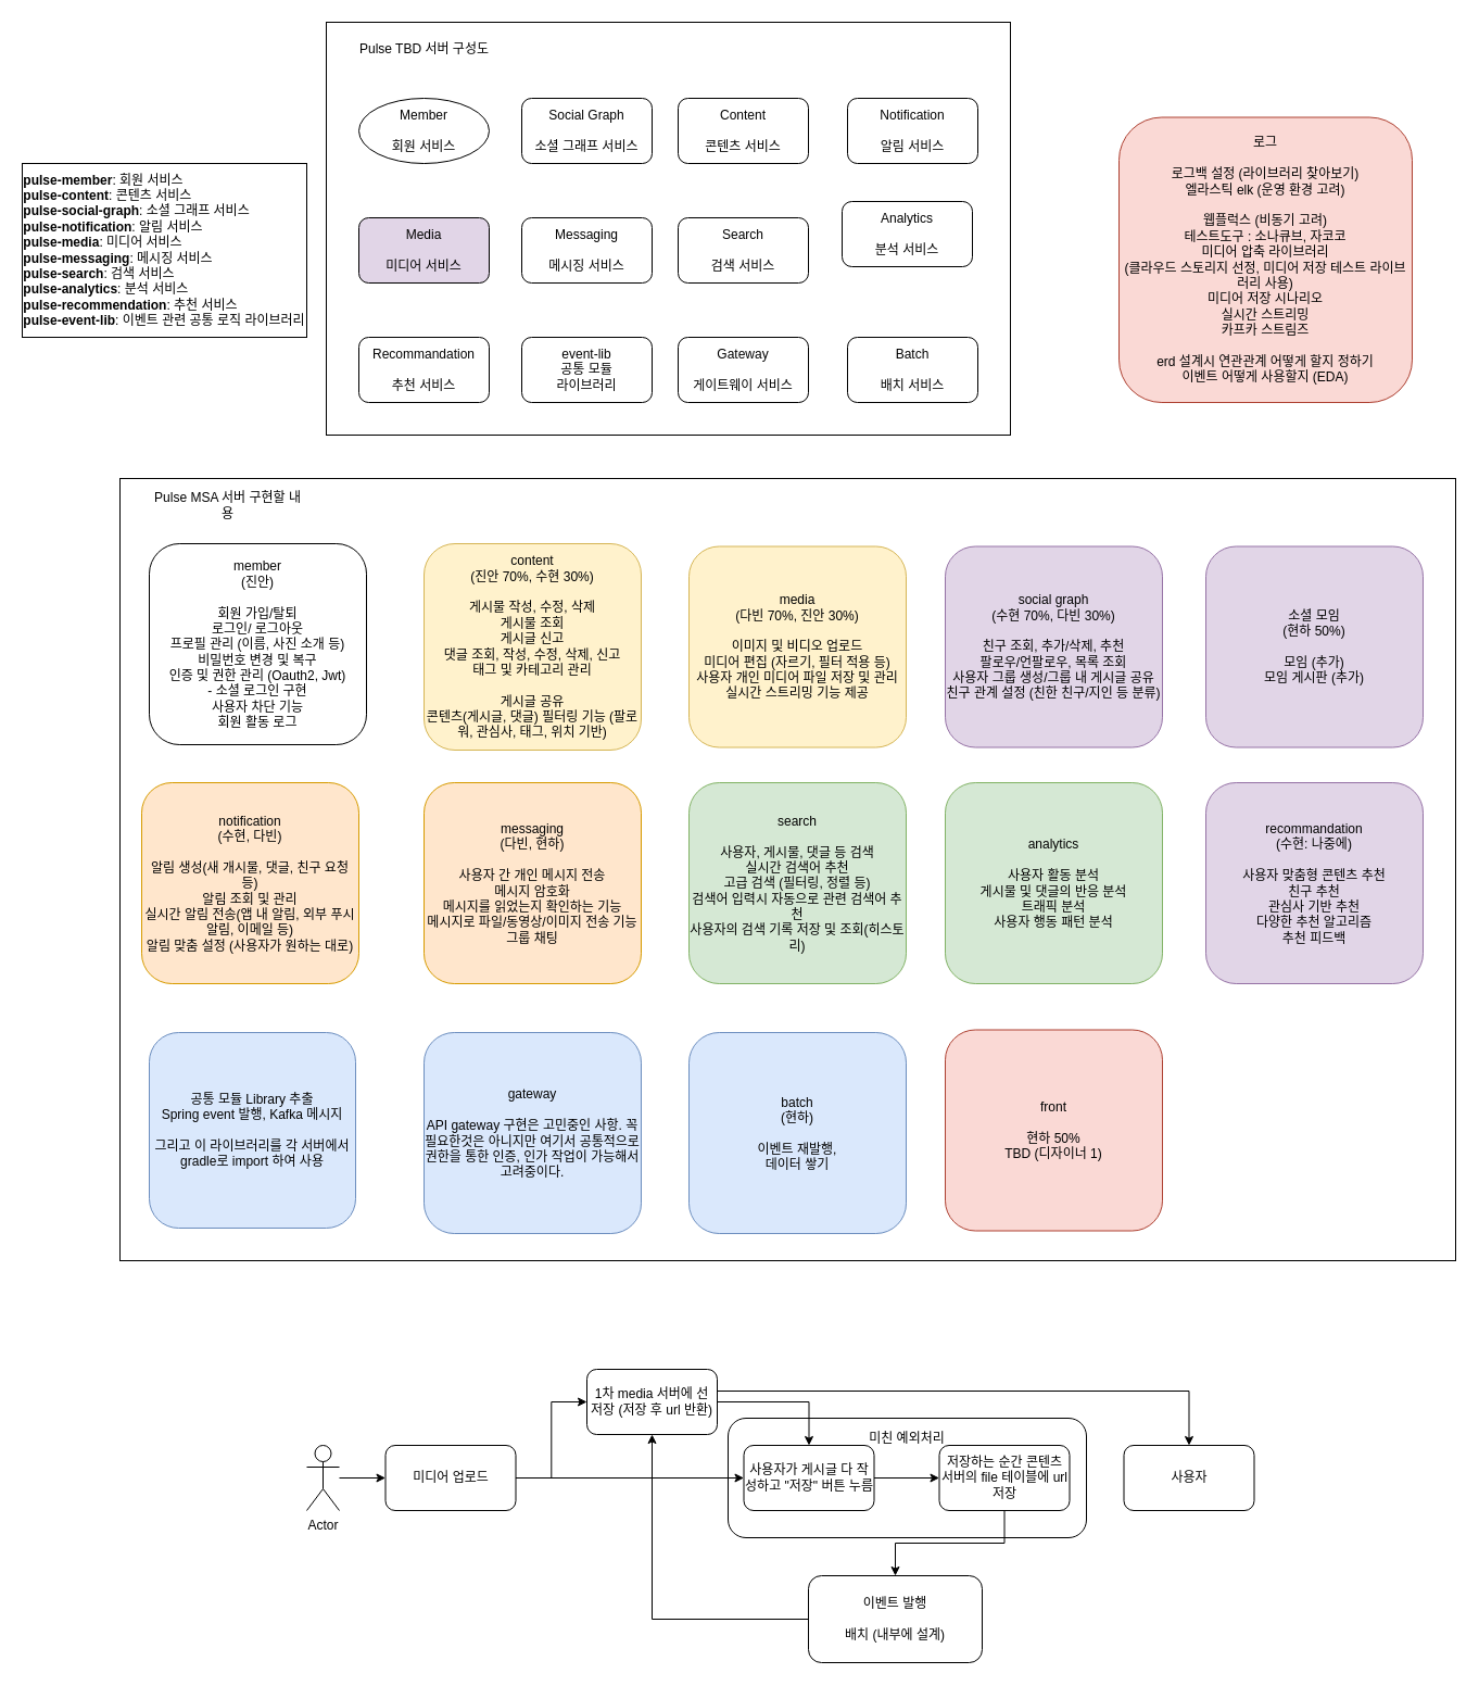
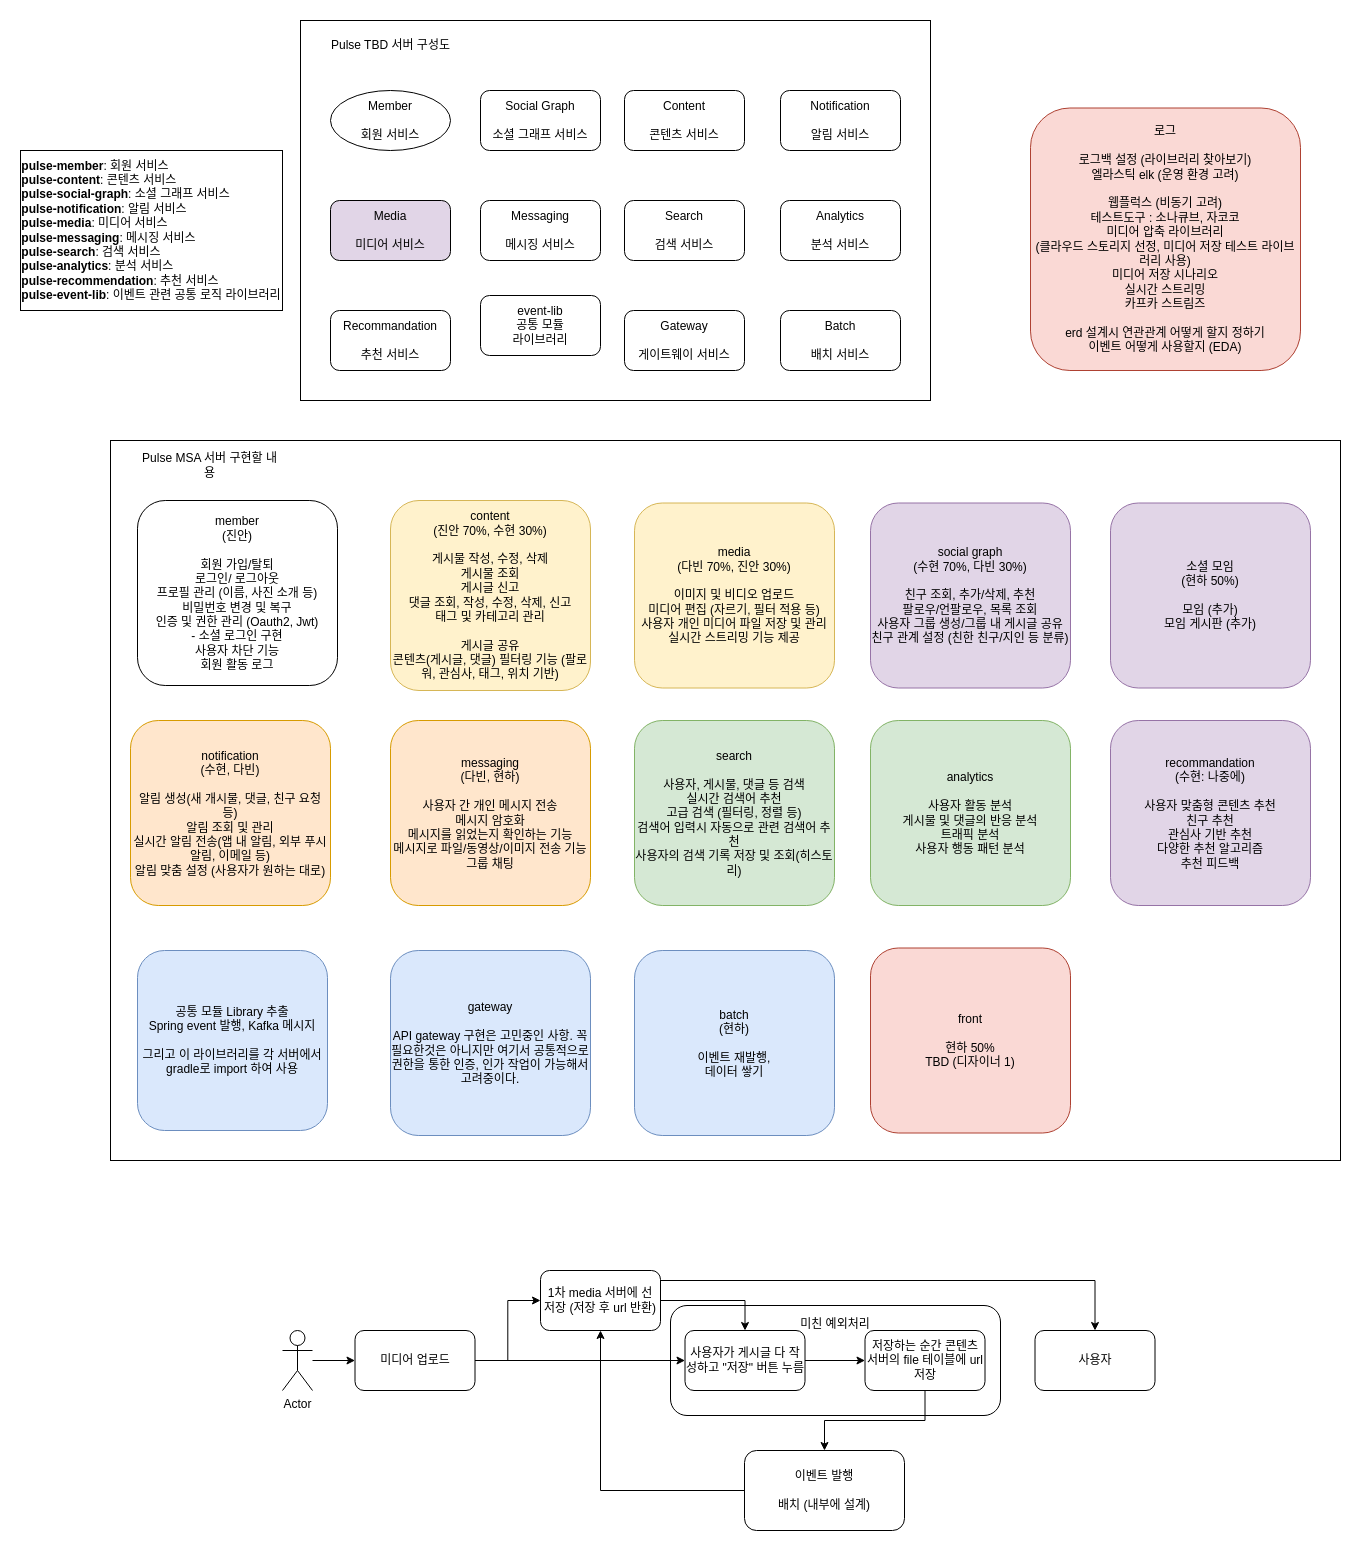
- <mxCell id="12" value="Analytics&lt;br&gt;&lt;br&gt;분석 서비스" style="rounded=1;whiteSpace=wrap;html=1;" parent="1" vertex="1"><mxGeometry x="775" y="185" width="120" height="60" as="geometry" /></mxCell>
+ <mxCell id="12" value="Analytics&lt;br&gt;&lt;br&gt;분석 서비스" style="rounded=1;whiteSpace=wrap;html=1;" parent="1" vertex="1"><mxGeometry x="780" y="200" width="120" height="60" as="geometry" /></mxCell>
- <mxCell id="24" value="event-lib&lt;br&gt;공통 모듈&lt;br&gt;라이브러리" style="rounded=1;whiteSpace=wrap;html=1;" parent="1" vertex="1"><mxGeometry x="480" y="310" width="120" height="60" as="geometry" /></mxCell>
+ <mxCell id="24" value="event-lib&lt;br&gt;공통 모듈&lt;br&gt;라이브러리" style="rounded=1;whiteSpace=wrap;html=1;" parent="1" vertex="1"><mxGeometry x="480" y="295" width="120" height="60" as="geometry" /></mxCell>
- <mxCell id="40" value="1차 media 서버에 선 저장 (저장 후 url 반환)" style="rounded=1;whiteSpace=wrap;html=1;" vertex="1" parent="1"><mxGeometry x="540" y="1260" width="120" height="60" as="geometry" /></mxCell>
+ <mxCell id="40" value="1차 media 서버에 선 저장 (저장 후 url 반환)" style="rounded=1;whiteSpace=wrap;html=1;" vertex="1" parent="1"><mxGeometry x="540" y="1270" width="120" height="60" as="geometry" /></mxCell>
